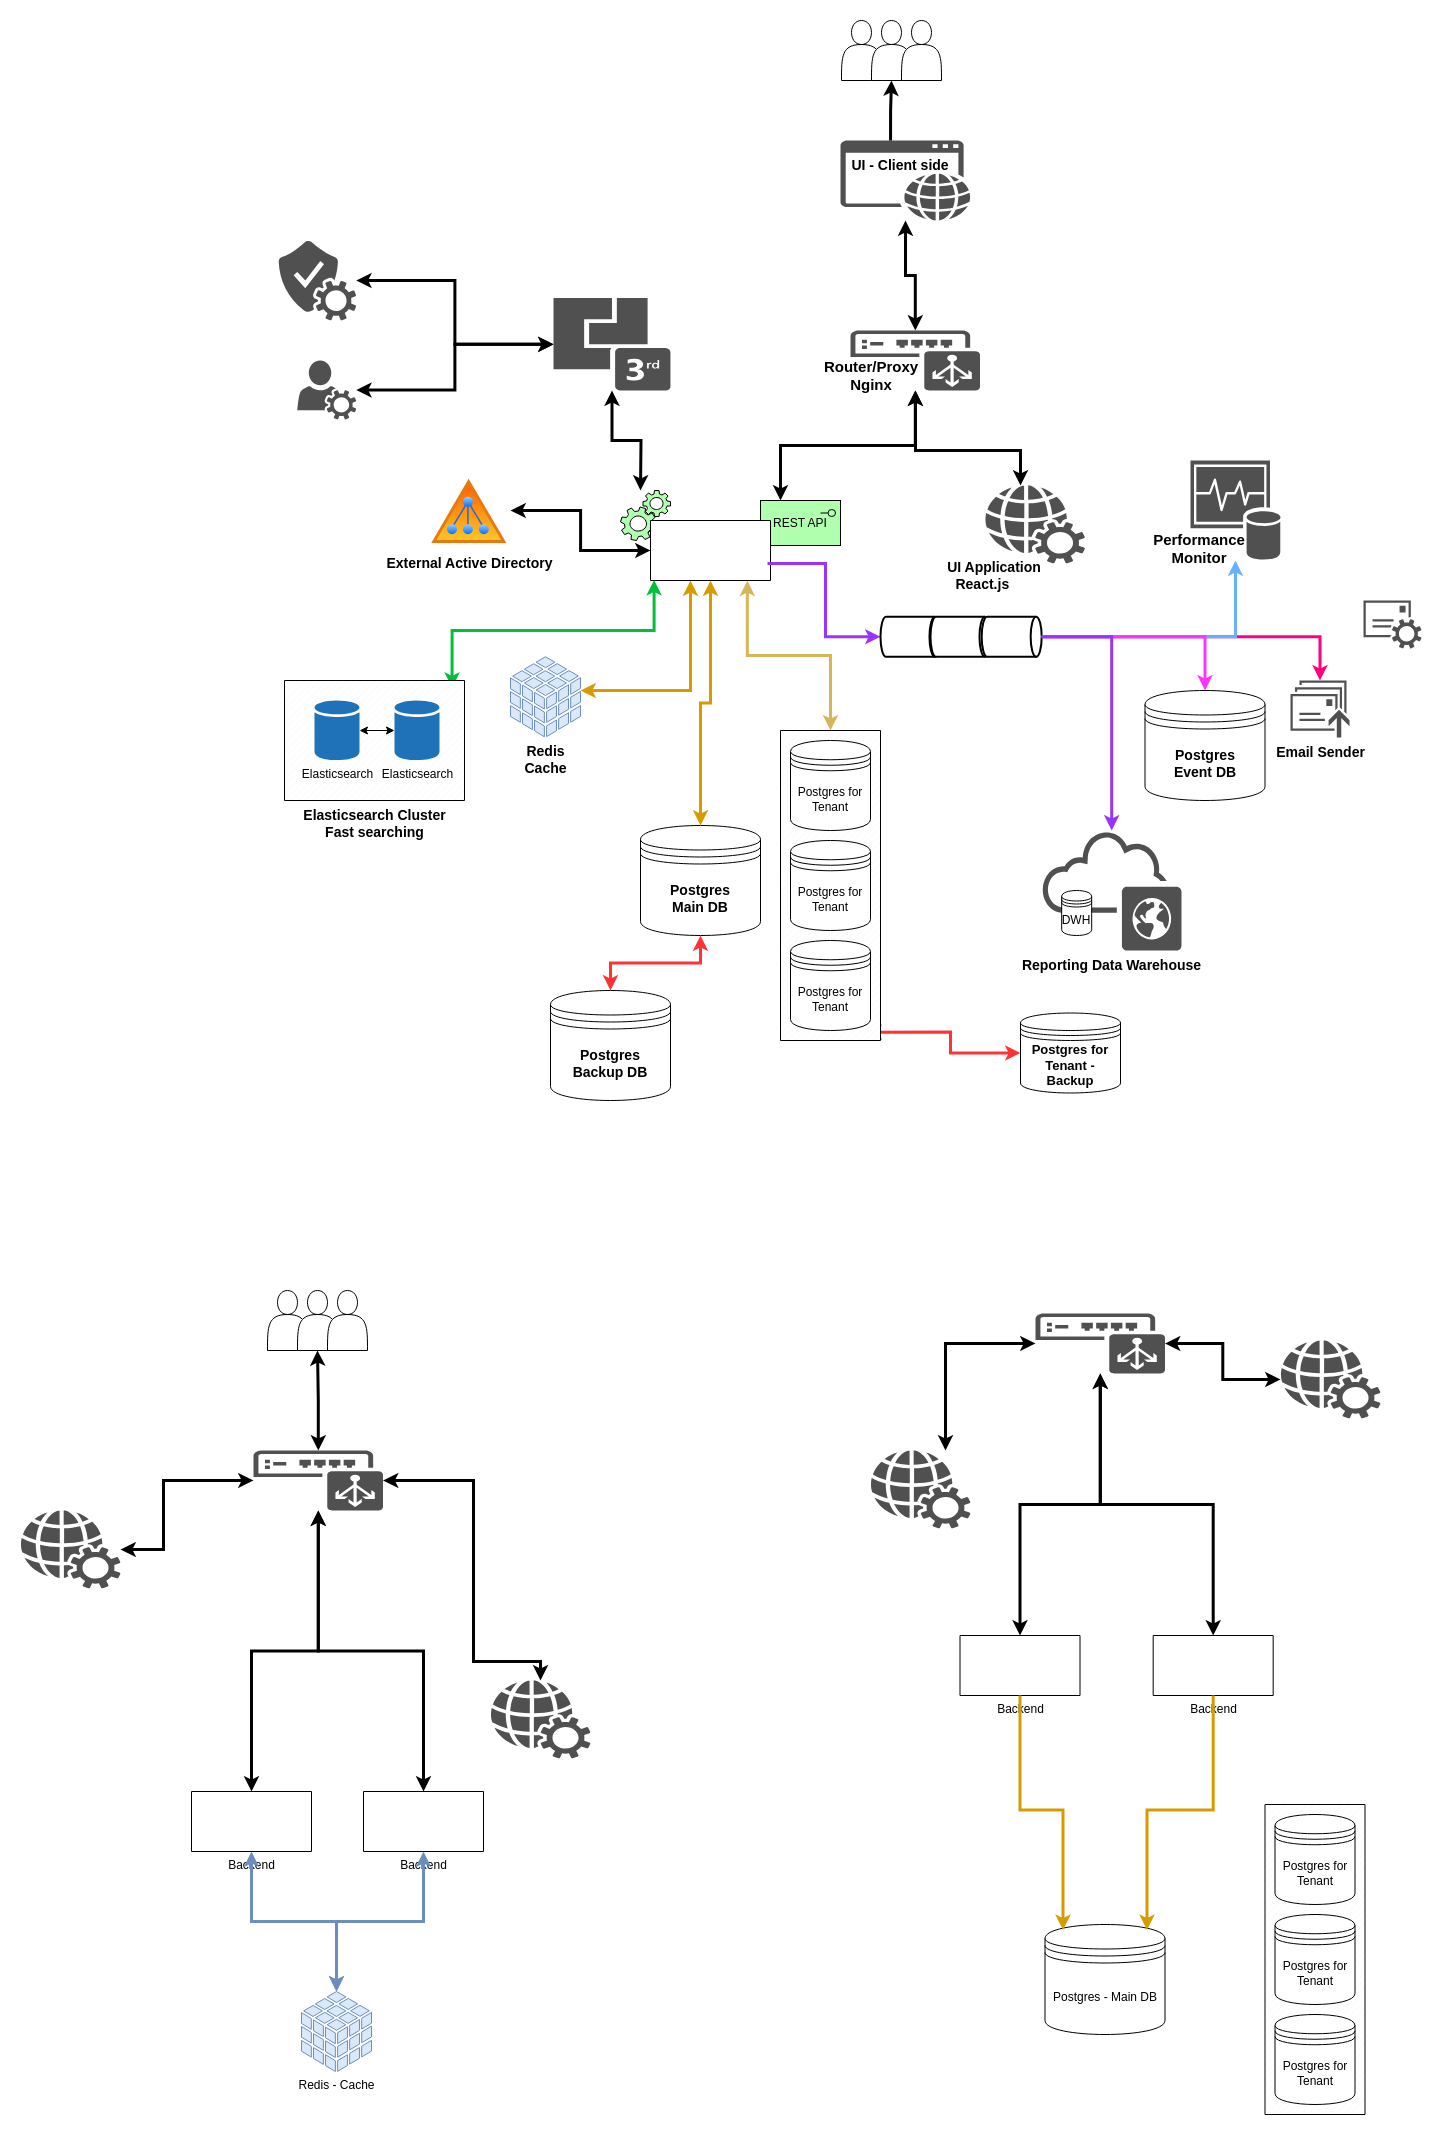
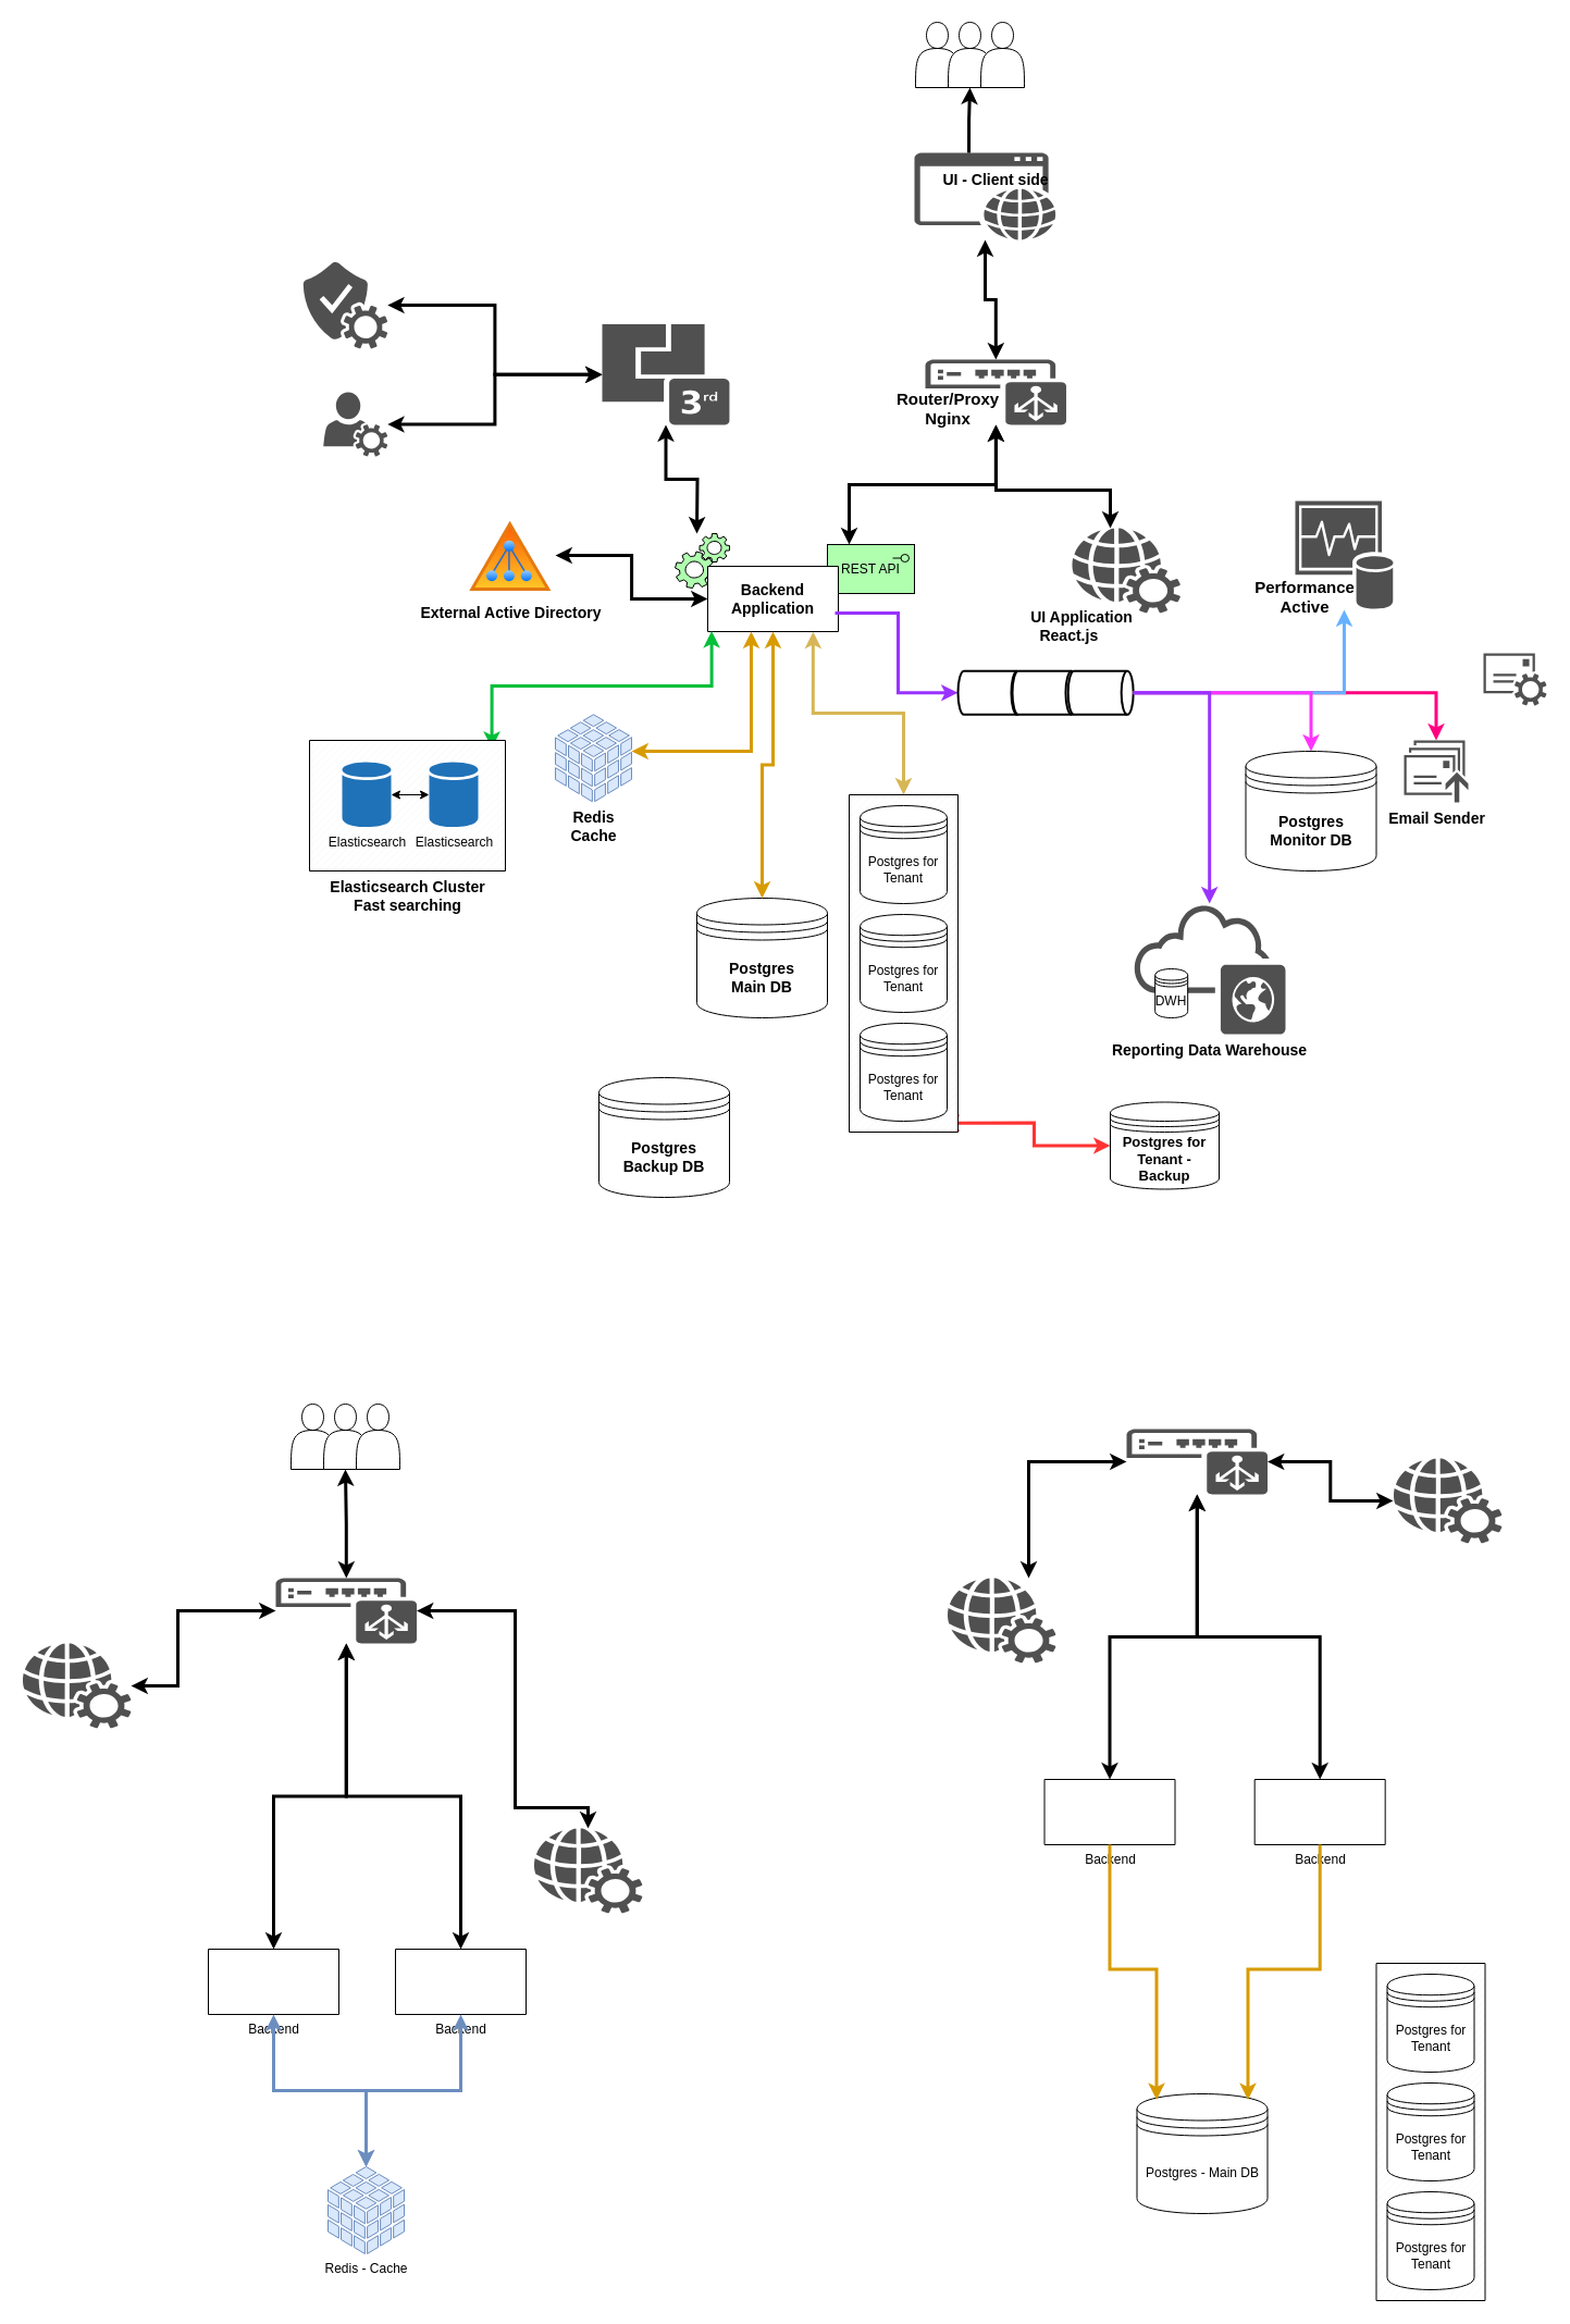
- <mxCell id="82" value="UI - Client side" style="text;html=1;align=center;verticalAlign=middle;whiteSpace=wrap;rounded=0;fontSize=14;fontStyle=1" parent="80" vertex="1"><mxGeometry x="10" y="10" width="100" height="30" as="geometry" /></mxCell>
+ <mxCell id="82" value="UI - Client side" style="text;html=1;align=center;verticalAlign=middle;whiteSpace=wrap;rounded=0;fontSize=14;fontStyle=1" parent="80" vertex="1"><mxGeometry x="25" y="10" width="100" height="30" as="geometry" /></mxCell>
- <mxCell id="87" value="&lt;span style=&quot;font-size: 15px;&quot;&gt;&lt;b&gt;Performance&lt;/b&gt;&lt;/span&gt;&lt;div&gt;&lt;span style=&quot;font-size: 15px;&quot;&gt;&lt;b&gt;Monitor&lt;/b&gt;&lt;/span&gt;&lt;/div&gt;" style="text;html=1;align=center;verticalAlign=middle;whiteSpace=wrap;rounded=0;" parent="1" vertex="1"><mxGeometry x="1169" y="533" width="60" height="30" as="geometry" /></mxCell>
+ <mxCell id="87" value="&lt;span style=&quot;font-size: 15px;&quot;&gt;&lt;b&gt;Performance&lt;/b&gt;&lt;/span&gt;&lt;div&gt;&lt;span style=&quot;font-size: 15px;&quot;&gt;&lt;b&gt;Active&lt;/b&gt;&lt;/span&gt;&lt;/div&gt;" style="text;html=1;align=center;verticalAlign=middle;whiteSpace=wrap;rounded=0;" parent="1" vertex="1"><mxGeometry x="1169" y="533" width="60" height="30" as="geometry" /></mxCell>
+ <mxCell id="10" value="&lt;font size=&quot;1&quot; style=&quot;&quot;&gt;&lt;b style=&quot;font-size: 14px;&quot;&gt;Backend Application&lt;/b&gt;&lt;/font&gt;" style="text;html=1;align=center;verticalAlign=middle;whiteSpace=wrap;rounded=0;" parent="8" vertex="1"><mxGeometry x="30" y="15" width="60" height="30" as="geometry" /></mxCell>
- <mxCell id="54" value="&lt;b&gt;&lt;font style=&quot;font-size: 14px;&quot;&gt;Postgres&lt;/font&gt;&lt;/b&gt;&lt;div&gt;&lt;b&gt;&lt;font style=&quot;font-size: 14px;&quot;&gt;Event DB&lt;/font&gt;&lt;/b&gt;&lt;/div&gt;" style="shape=datastore;whiteSpace=wrap;html=1;" parent="1" vertex="1"><mxGeometry x="1144.5" y="690" width="120" height="110" as="geometry" /></mxCell>
+ <mxCell id="54" value="&lt;b&gt;&lt;font style=&quot;font-size: 14px;&quot;&gt;Postgres&lt;/font&gt;&lt;/b&gt;&lt;div&gt;&lt;b&gt;&lt;font style=&quot;font-size: 14px;&quot;&gt;Monitor DB&lt;/font&gt;&lt;/b&gt;&lt;/div&gt;" style="shape=datastore;whiteSpace=wrap;html=1;" parent="1" vertex="1"><mxGeometry x="1144.5" y="690" width="120" height="110" as="geometry" /></mxCell>
- <mxCell id="12" value="" style="endArrow=classic;html=1;rounded=0;startArrow=classic;startFill=1;exitX=0.5;exitY=0;exitDx=0;exitDy=0;strokeWidth=3;edgeStyle=orthogonalEdgeStyle;strokeColor=#FF3333;" parent="1" source="4" target="3" edge="1"><mxGeometry width="50" height="50" relative="1" as="geometry"><mxPoint x="741" y="912.5" as="sourcePoint" /><mxPoint x="791" y="862.5" as="targetPoint" /></mxGeometry></mxCell>
